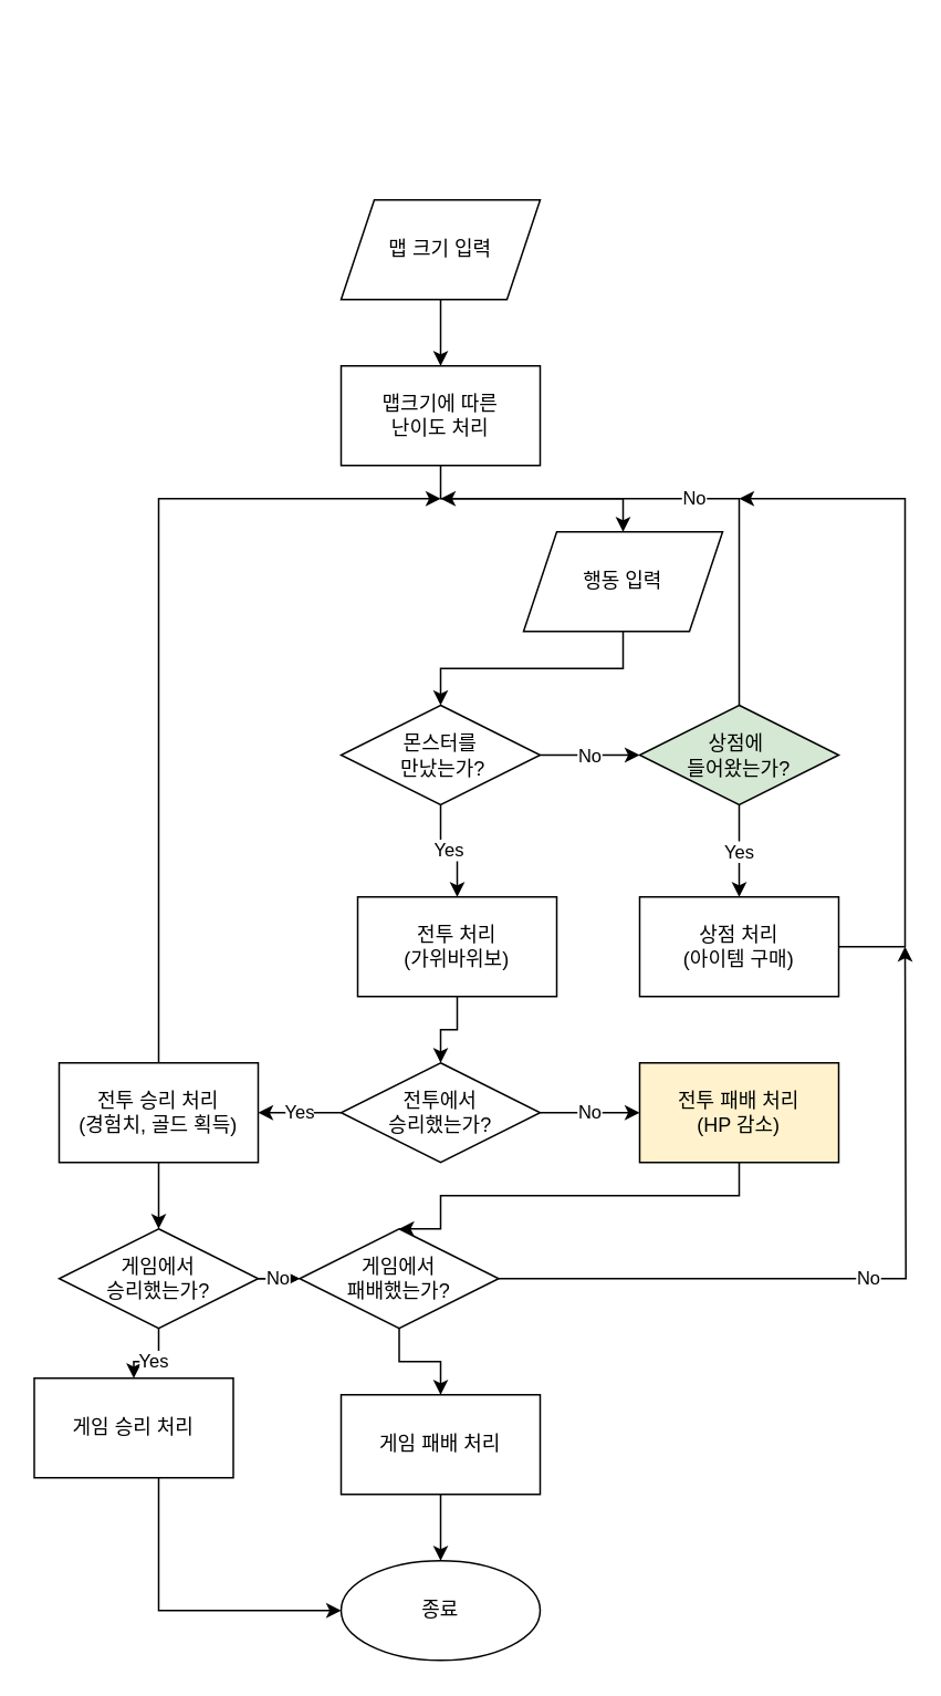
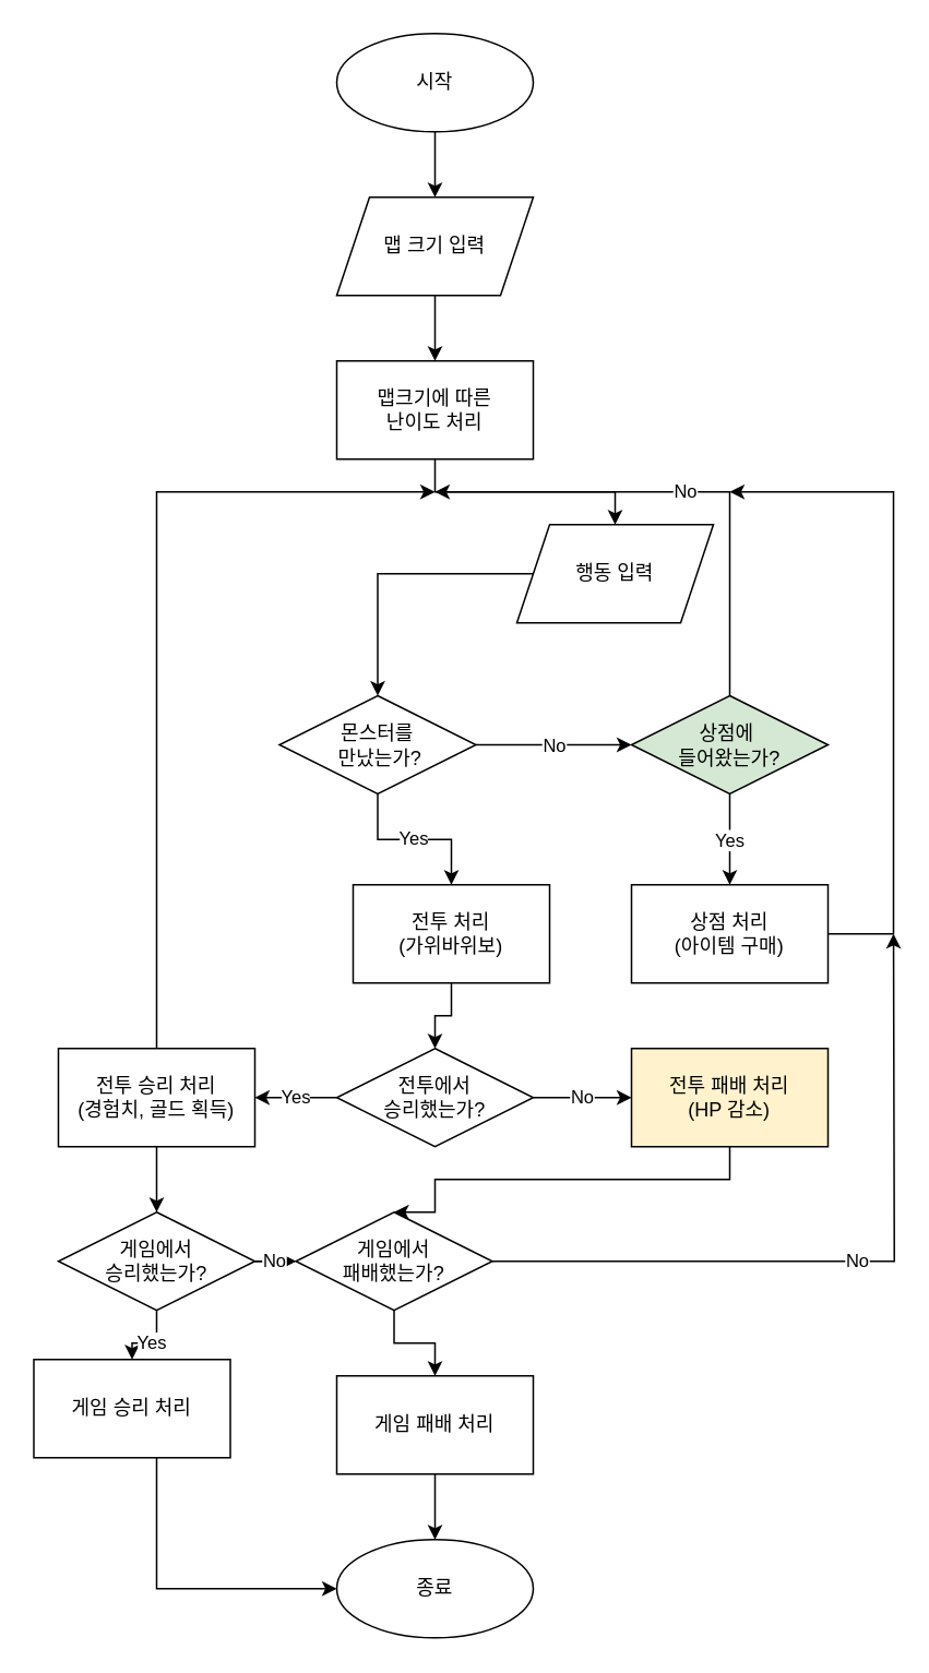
+ <mxCell id="3" value="시작" style="ellipse;whiteSpace=wrap;html=1;" vertex="1" parent="1"><mxGeometry x="205" y="20" width="120" height="60" as="geometry" /></mxCell>
+ <mxCell id="2" value="" style="edgeStyle=orthogonalEdgeStyle;rounded=0;orthogonalLoop=1;jettySize=auto;html=1;" edge="1" parent="1" source="3" target="5"><mxGeometry relative="1" as="geometry" /></mxCell>
- <mxCell id="12" value="몬스터를&lt;br&gt;&amp;nbsp;만났는가?" style="rhombus;whiteSpace=wrap;html=1;" vertex="1" parent="1"><mxGeometry x="205" y="424.5" width="120" height="60" as="geometry" /></mxCell>
+ <mxCell id="12" value="몬스터를&lt;br&gt;&amp;nbsp;만났는가?" style="rhombus;whiteSpace=wrap;html=1;" vertex="1" parent="1"><mxGeometry x="170" y="424.5" width="120" height="60" as="geometry" /></mxCell>
